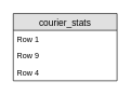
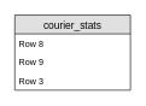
- <mxCell id="3" value="Row 1" style="text;strokeColor=none;fillColor=none;spacingLeft=4;spacingRight=4;overflow=hidden;rotatable=0;points=[[0,0.5],[1,0.5]];portConstraint=eastwest;fontSize=12;" vertex="1" parent="2"><mxGeometry y="26" width="160" height="26" as="geometry" /></mxCell>
+ <mxCell id="3" value="Row 8" style="text;strokeColor=none;fillColor=none;spacingLeft=4;spacingRight=4;overflow=hidden;rotatable=0;points=[[0,0.5],[1,0.5]];portConstraint=eastwest;fontSize=12;" vertex="1" parent="2"><mxGeometry y="26" width="160" height="26" as="geometry" /></mxCell>
- <mxCell id="5" value="Row 4" style="text;strokeColor=none;fillColor=none;spacingLeft=4;spacingRight=4;overflow=hidden;rotatable=0;points=[[0,0.5],[1,0.5]];portConstraint=eastwest;fontSize=12;" vertex="1" parent="2"><mxGeometry y="78" width="160" height="26" as="geometry" /></mxCell>
+ <mxCell id="5" value="Row 3" style="text;strokeColor=none;fillColor=none;spacingLeft=4;spacingRight=4;overflow=hidden;rotatable=0;points=[[0,0.5],[1,0.5]];portConstraint=eastwest;fontSize=12;" vertex="1" parent="2"><mxGeometry y="78" width="160" height="26" as="geometry" /></mxCell>
